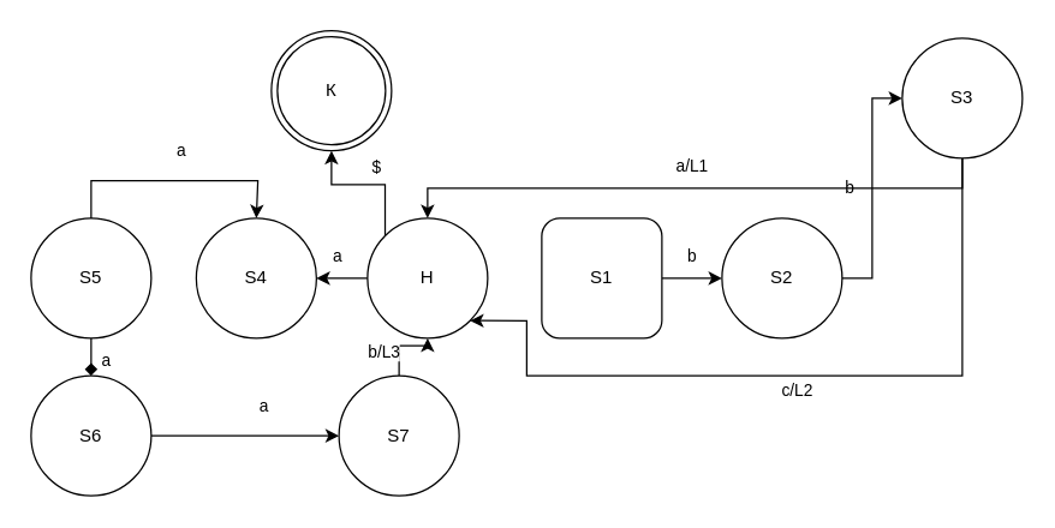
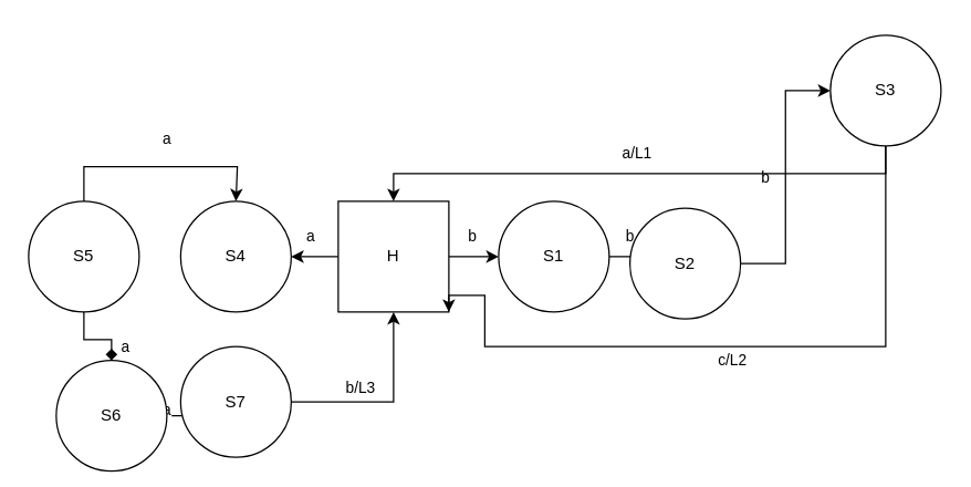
- <mxCell id="21" value="К" style="ellipse;shape=doubleEllipse;whiteSpace=wrap;html=1;aspect=fixed;" parent="1" vertex="1"><mxGeometry x="180" y="20" width="80" height="80" as="geometry" /></mxCell>
- <mxCell id="4" value="$" style="edgeStyle=orthogonalEdgeStyle;rounded=0;orthogonalLoop=1;jettySize=auto;html=1;exitX=0;exitY=0;exitDx=0;exitDy=0;" parent="1" source="5" target="21" edge="1"><mxGeometry x="-0.136" y="-12" relative="1" as="geometry"><mxPoint as="offset" /></mxGeometry></mxCell>
- <mxCell id="5" value="H" style="ellipse;whiteSpace=wrap;html=1;aspect=fixed;" parent="1" vertex="1"><mxGeometry x="244" y="145" width="80" height="80" as="geometry" /></mxCell>
+ <mxCell id="5" value="H" style="whiteSpace=wrap;html=1;aspect=fixed;rounded=0;" parent="1" vertex="1"><mxGeometry x="244" y="145" width="80" height="80" as="geometry" /></mxCell>
+ <mxCell id="2" value="b" style="edgeStyle=orthogonalEdgeStyle;rounded=0;orthogonalLoop=1;jettySize=auto;html=1;entryX=0;entryY=0.5;entryDx=0;entryDy=0;" parent="1" source="5" target="7" edge="1"><mxGeometry x="0.13" y="15" relative="1" as="geometry"><mxPoint as="offset" /></mxGeometry></mxCell>
- <mxCell id="7" value="S1" style="whiteSpace=wrap;html=1;aspect=fixed;rounded=1;" parent="1" vertex="1"><mxGeometry x="360" y="145" width="80" height="80" as="geometry" /></mxCell>
+ <mxCell id="7" value="S1" style="ellipse;whiteSpace=wrap;html=1;aspect=fixed;" parent="1" vertex="1"><mxGeometry x="360" y="145" width="80" height="80" as="geometry" /></mxCell>
- <mxCell id="9" value="S2" style="ellipse;whiteSpace=wrap;html=1;aspect=fixed;" parent="1" vertex="1"><mxGeometry x="480" y="145" width="80" height="80" as="geometry" /></mxCell>
+ <mxCell id="9" value="S2" style="ellipse;whiteSpace=wrap;html=1;aspect=fixed;" parent="1" vertex="1"><mxGeometry x="455" y="150" width="80" height="80" as="geometry" /></mxCell>
- <mxCell id="18" value="S6" style="ellipse;whiteSpace=wrap;html=1;aspect=fixed;" parent="1" vertex="1"><mxGeometry x="20" y="250" width="80" height="80" as="geometry" /></mxCell>
+ <mxCell id="18" value="S6" style="ellipse;whiteSpace=wrap;html=1;aspect=fixed;" parent="1" vertex="1"><mxGeometry x="40" y="260" width="80" height="80" as="geometry" /></mxCell>
- <mxCell id="20" value="S7" style="ellipse;whiteSpace=wrap;html=1;aspect=fixed;" parent="1" vertex="1"><mxGeometry x="225" y="250" width="80" height="80" as="geometry" /></mxCell>
+ <mxCell id="20" value="S7" style="ellipse;whiteSpace=wrap;html=1;aspect=fixed;" parent="1" vertex="1"><mxGeometry x="130" y="250" width="80" height="80" as="geometry" /></mxCell>
